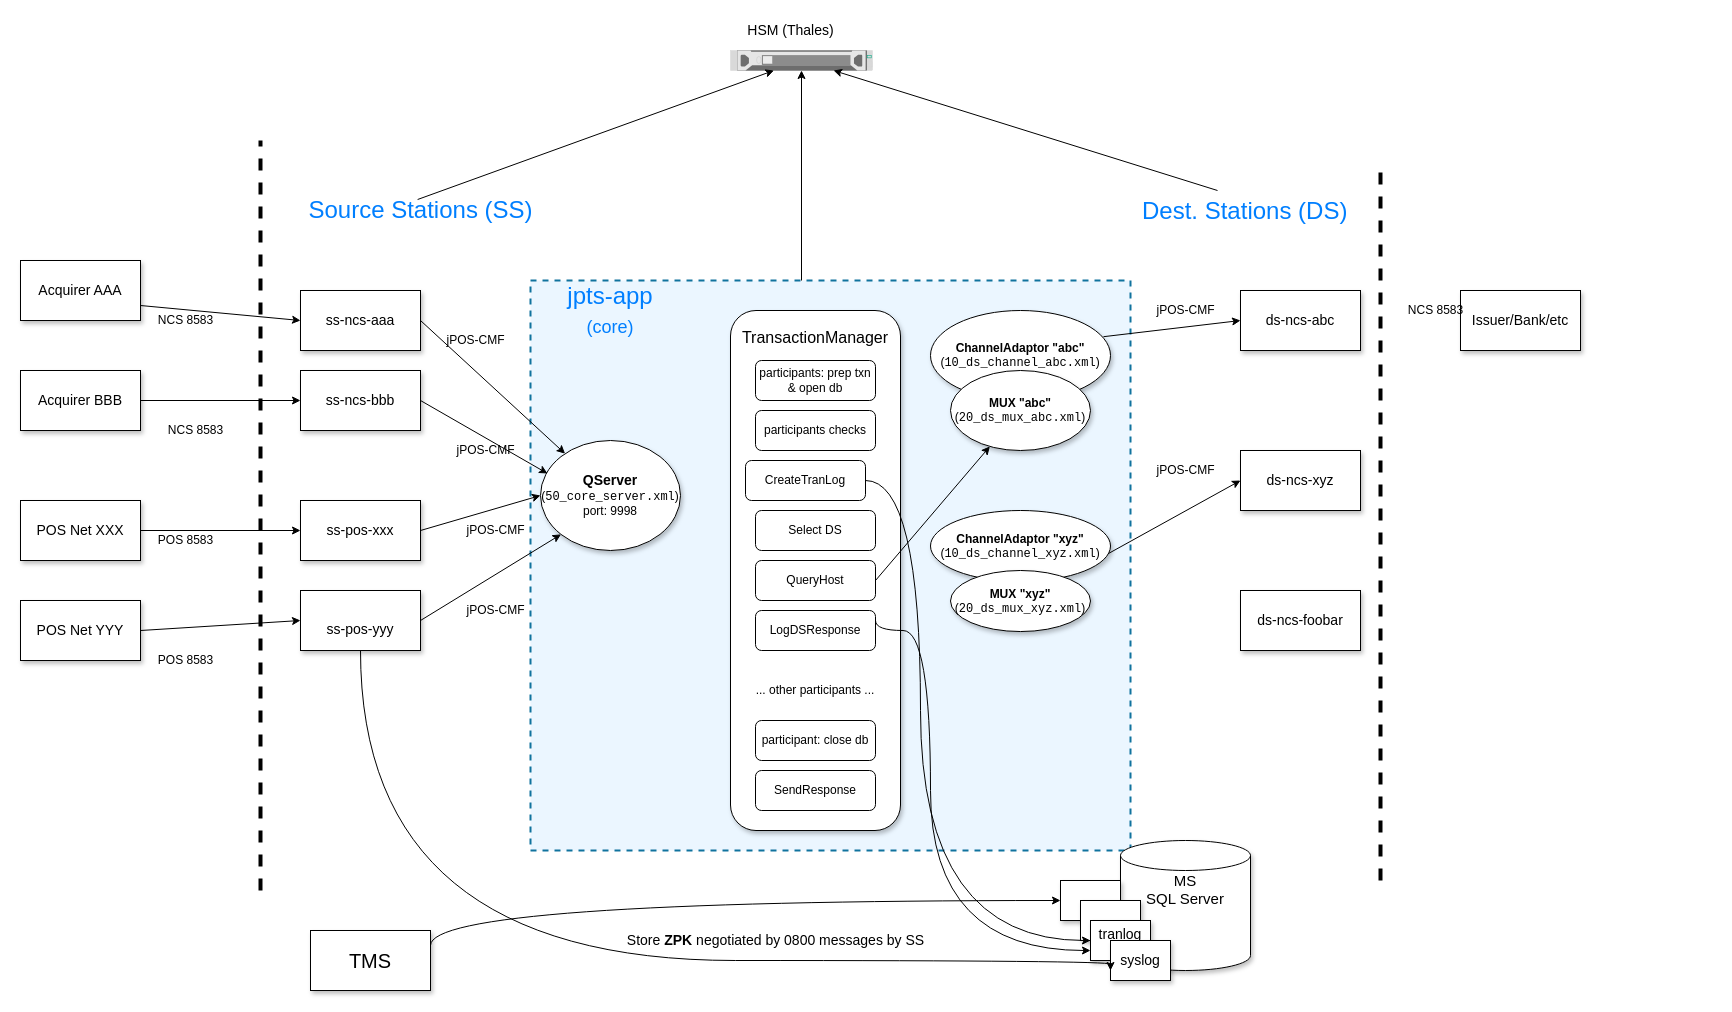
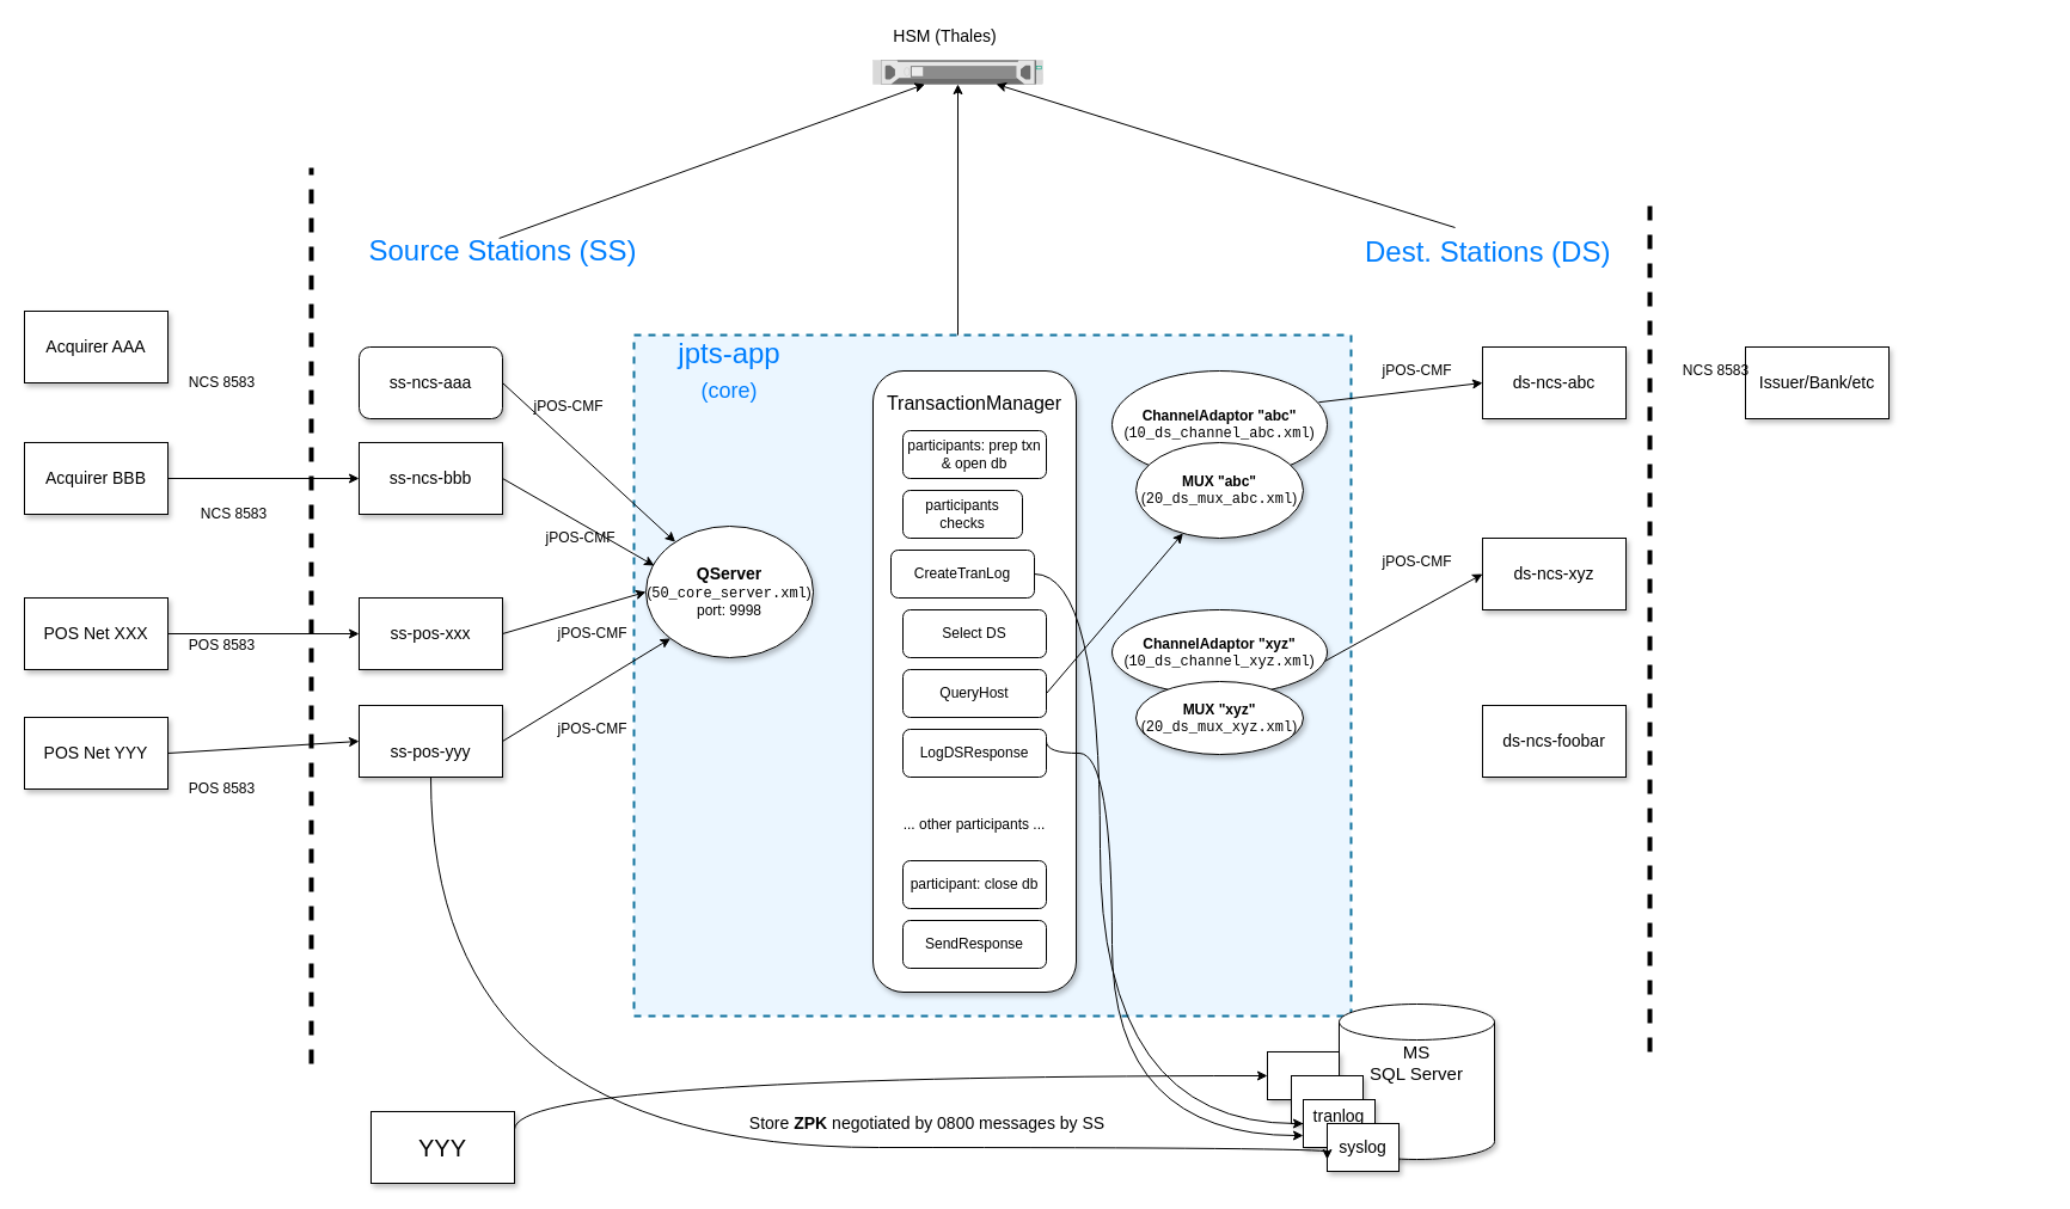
- <mxCell id="50" value="" style="endArrow=classic;html=1;strokeWidth=1;exitX=1;exitY=0.75;exitDx=0;exitDy=0;entryX=0;entryY=0.5;entryDx=0;entryDy=0;" edge="1" parent="1" source="49" target="3"><mxGeometry width="50" height="50" relative="1" as="geometry"><mxPoint x="140" y="300" as="sourcePoint" /><mxPoint x="190" y="250" as="targetPoint" /></mxGeometry></mxCell>
- <mxCell id="3" value="&lt;div style=&quot;font-size: 14px;&quot;&gt;&lt;br style=&quot;font-size: 14px;&quot;&gt;&lt;/div&gt;&lt;div style=&quot;font-size: 14px;&quot;&gt;&lt;br style=&quot;font-size: 14px;&quot;&gt;&lt;/div&gt;&lt;div style=&quot;font-size: 14px;&quot;&gt;ss-ncs-aaa&lt;/div&gt;&lt;div style=&quot;font-size: 14px;&quot;&gt;&lt;br style=&quot;font-size: 14px;&quot;&gt;&lt;/div&gt;&lt;div style=&quot;font-size: 14px;&quot;&gt;&lt;br style=&quot;font-size: 14px;&quot;&gt;&lt;/div&gt;" style="rounded=0;whiteSpace=wrap;html=1;shadow=1;fontSize=14;" vertex="1" parent="1"><mxGeometry x="300" y="290" width="120" height="60" as="geometry" /></mxCell>
+ <mxCell id="3" value="&lt;div style=&quot;font-size: 14px;&quot;&gt;&lt;br style=&quot;font-size: 14px;&quot;&gt;&lt;/div&gt;&lt;div style=&quot;font-size: 14px;&quot;&gt;&lt;br style=&quot;font-size: 14px;&quot;&gt;&lt;/div&gt;&lt;div style=&quot;font-size: 14px;&quot;&gt;ss-ncs-aaa&lt;/div&gt;&lt;div style=&quot;font-size: 14px;&quot;&gt;&lt;br style=&quot;font-size: 14px;&quot;&gt;&lt;/div&gt;&lt;div style=&quot;font-size: 14px;&quot;&gt;&lt;br style=&quot;font-size: 14px;&quot;&gt;&lt;/div&gt;" style="whiteSpace=wrap;html=1;shadow=1;fontSize=14;rounded=1;" vertex="1" parent="1"><mxGeometry x="300" y="290" width="120" height="60" as="geometry" /></mxCell>
- <mxCell id="39" value="participants checks" style="rounded=1;whiteSpace=wrap;html=1;" vertex="1" parent="36"><mxGeometry x="25" y="90" width="120" height="40" as="geometry" /></mxCell>
+ <mxCell id="39" value="participants checks" style="rounded=1;whiteSpace=wrap;html=1;" vertex="1" parent="36"><mxGeometry x="25" y="90" width="100" height="40" as="geometry" /></mxCell>
- <mxCell id="77" value="&lt;font style=&quot;font-size: 20px&quot;&gt;TMS&lt;/font&gt;" style="rounded=0;whiteSpace=wrap;html=1;shadow=1;fontSize=14;" vertex="1" parent="1"><mxGeometry x="310" y="930" width="120" height="60" as="geometry" /></mxCell>
+ <mxCell id="77" value="&lt;font style=&quot;font-size: 20px&quot;&gt;YYY&lt;/font&gt;" style="rounded=0;whiteSpace=wrap;html=1;shadow=1;fontSize=14;" vertex="1" parent="1"><mxGeometry x="310" y="930" width="120" height="60" as="geometry" /></mxCell>
